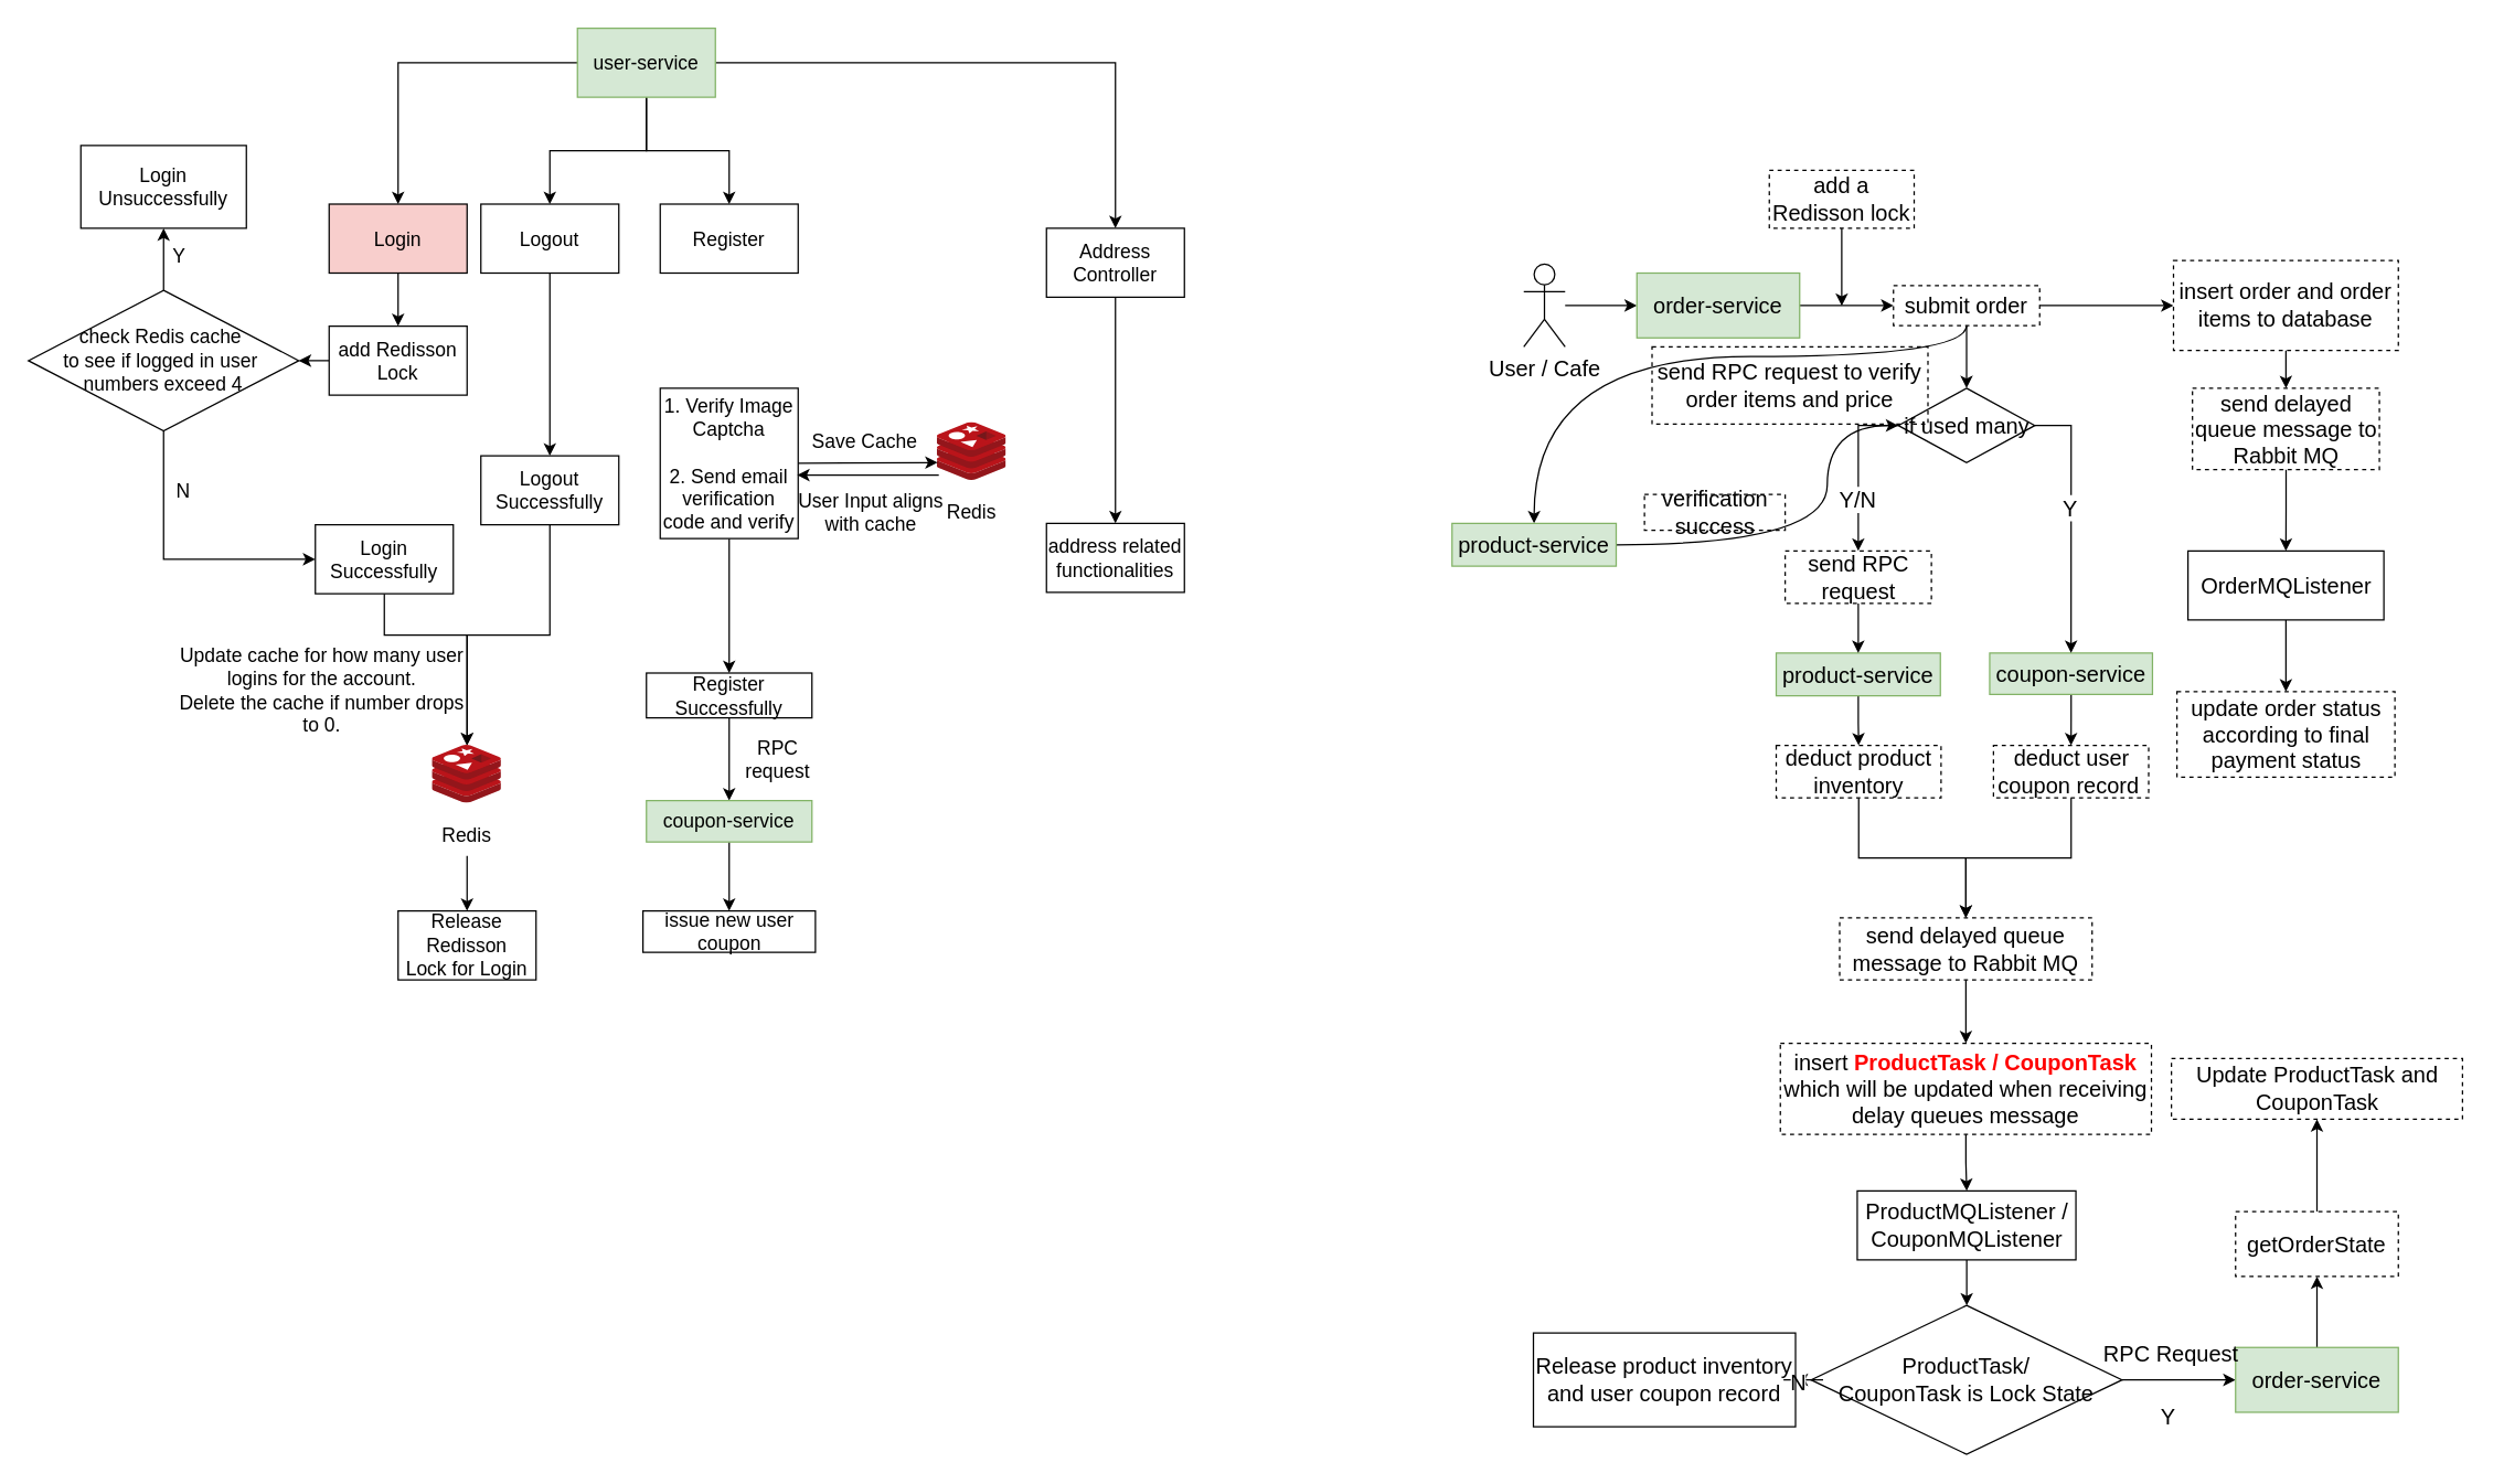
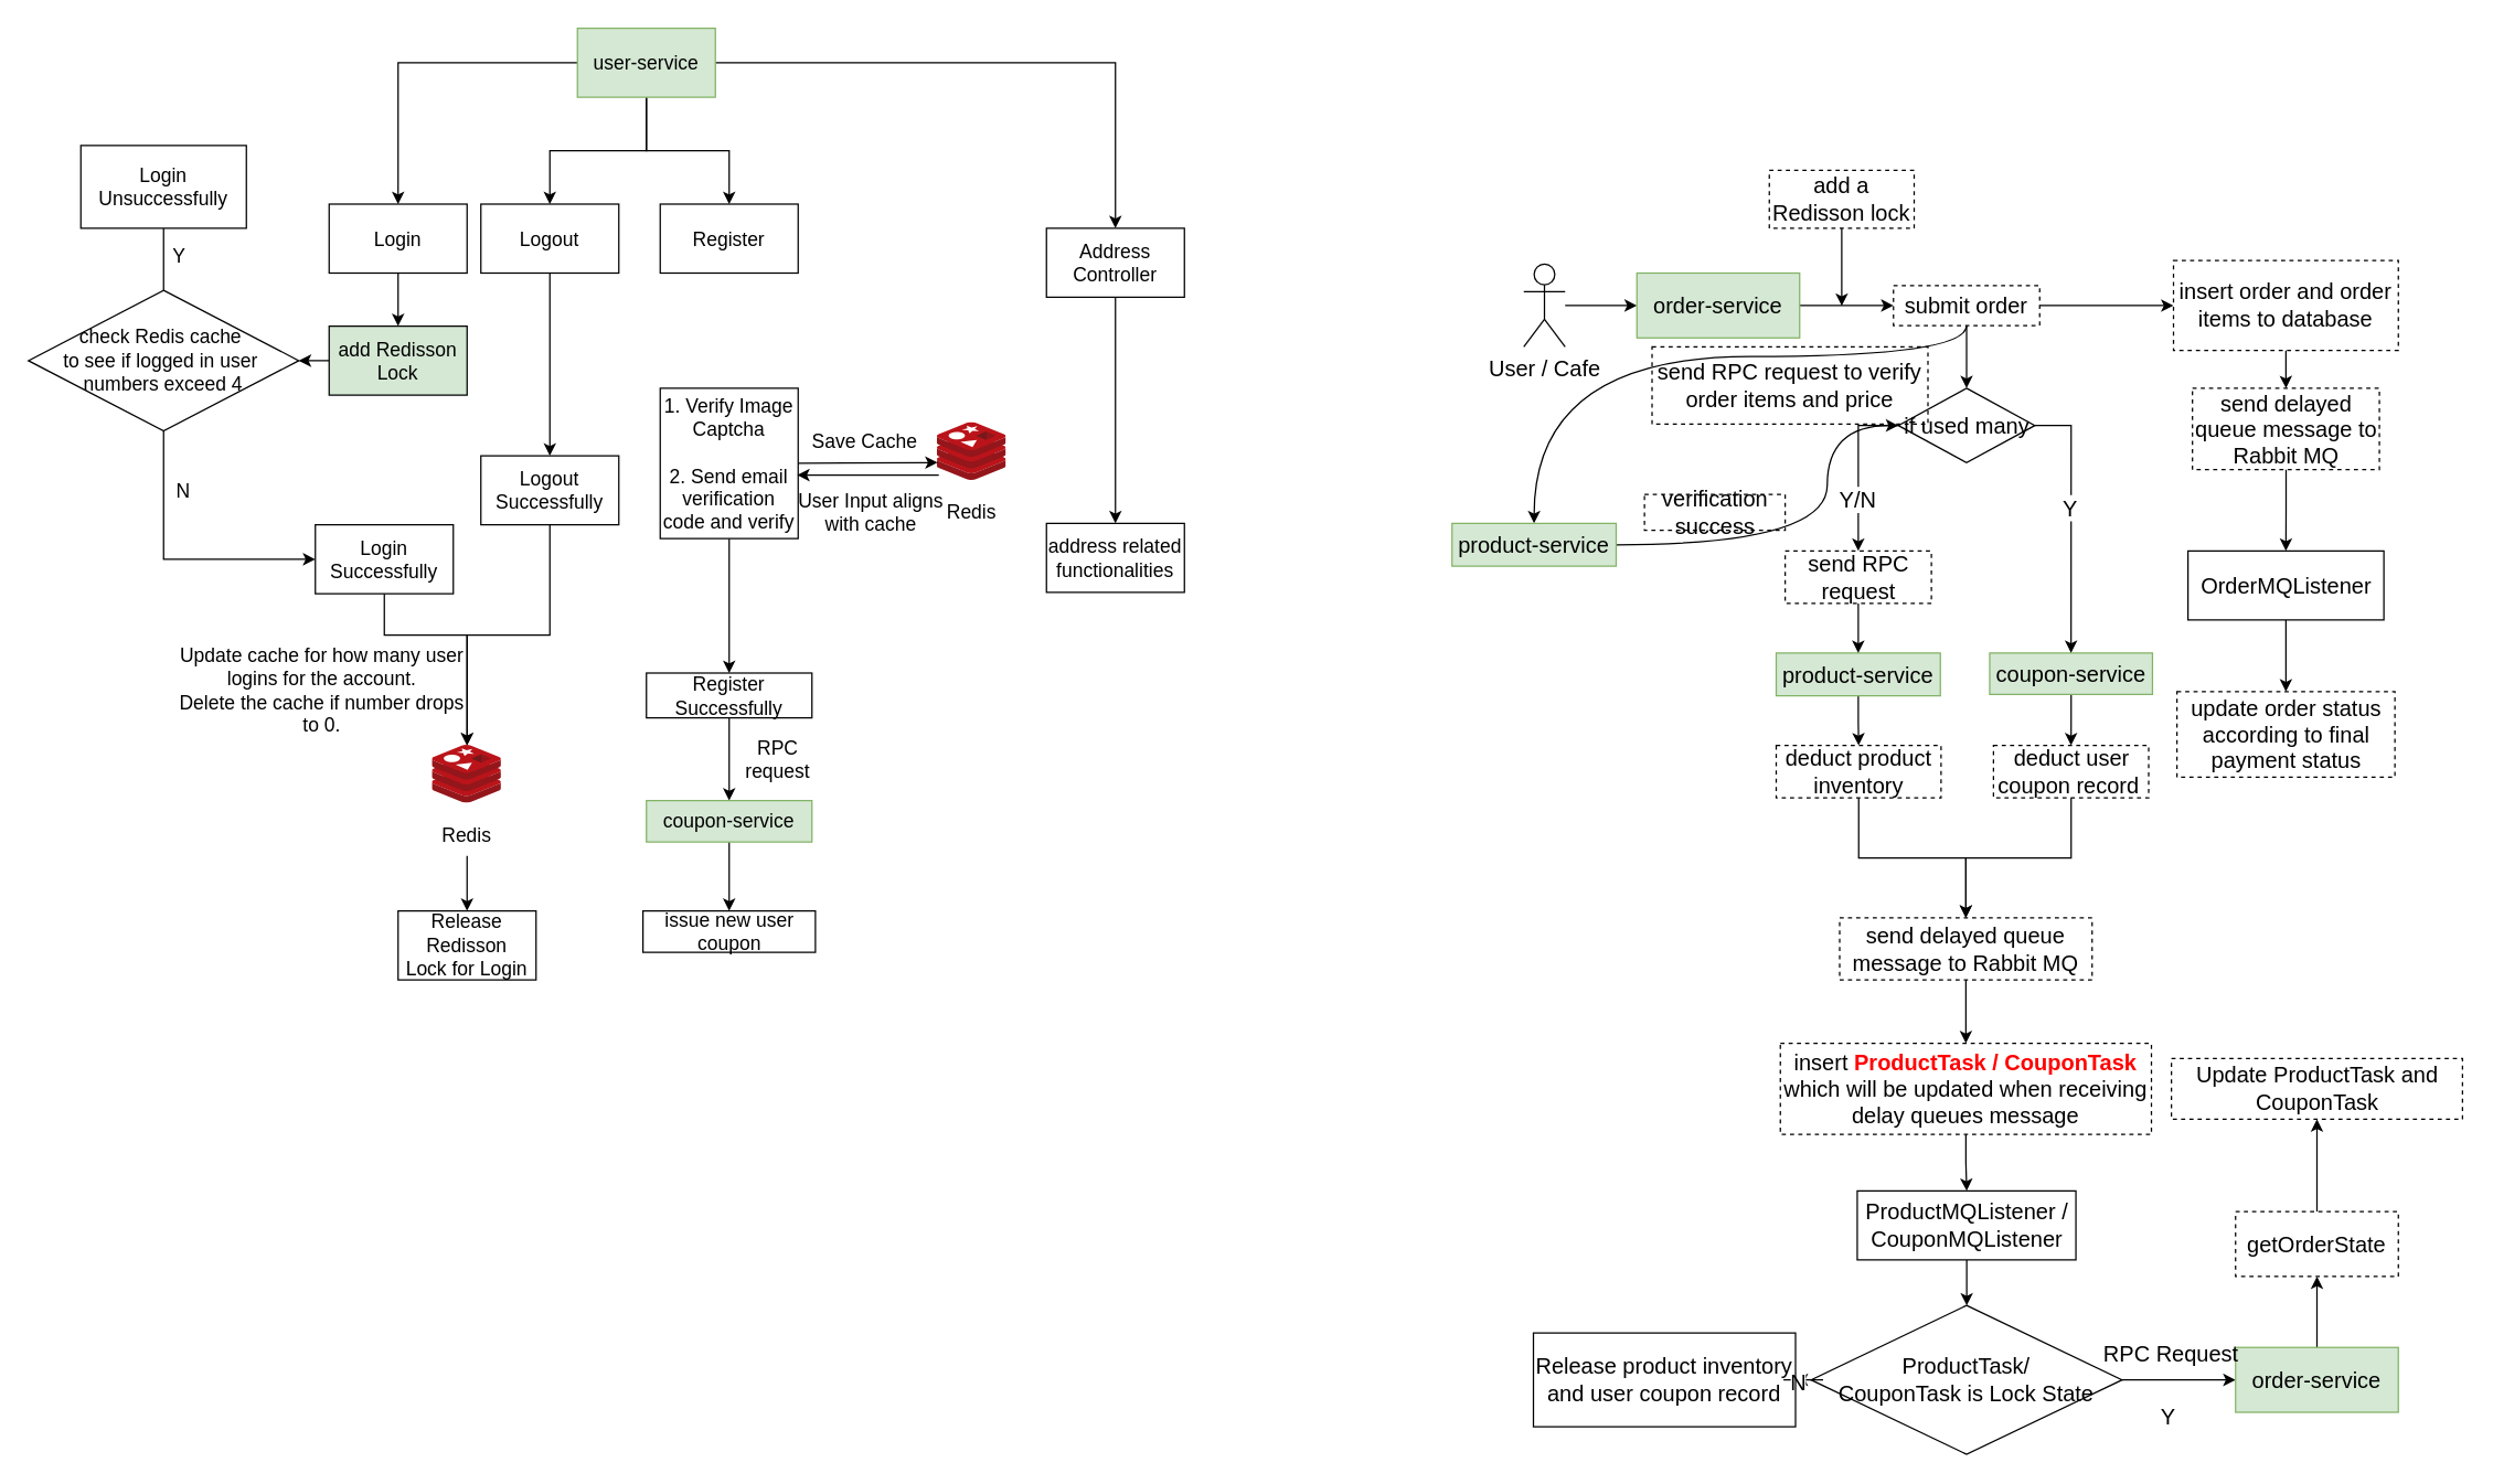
- <mxCell id="8" value="Login" style="rounded=0;whiteSpace=wrap;html=1;fontSize=14;fillColor=#f8cecc;" vertex="1" parent="1"><mxGeometry x="238" y="147.5" width="100" height="50" as="geometry" /></mxCell>
+ <mxCell id="8" value="Login" style="rounded=0;whiteSpace=wrap;html=1;fontSize=14;" vertex="1" parent="1"><mxGeometry x="238" y="147.5" width="100" height="50" as="geometry" /></mxCell>
- <mxCell id="23" value="" style="edgeStyle=orthogonalEdgeStyle;rounded=0;orthogonalLoop=1;jettySize=auto;html=1;fontSize=14;" edge="1" parent="1" source="27" target="28"><mxGeometry relative="1" as="geometry" /></mxCell>
+ <mxCell id="23" value="" style="edgeStyle=orthogonalEdgeStyle;rounded=0;orthogonalLoop=1;jettySize=auto;html=1;fontSize=14;endArrow=none;" edge="1" parent="1" source="27" target="28"><mxGeometry relative="1" as="geometry" /></mxCell>
- <mxCell id="14" value="add Redisson Lock" style="rounded=0;whiteSpace=wrap;html=1;fontSize=14;" vertex="1" parent="1"><mxGeometry x="238" y="236" width="100" height="50" as="geometry" /></mxCell>
+ <mxCell id="14" value="add Redisson Lock" style="rounded=0;whiteSpace=wrap;html=1;fontSize=14;fillColor=#d5e8d4;" vertex="1" parent="1"><mxGeometry x="238" y="236" width="100" height="50" as="geometry" /></mxCell>
